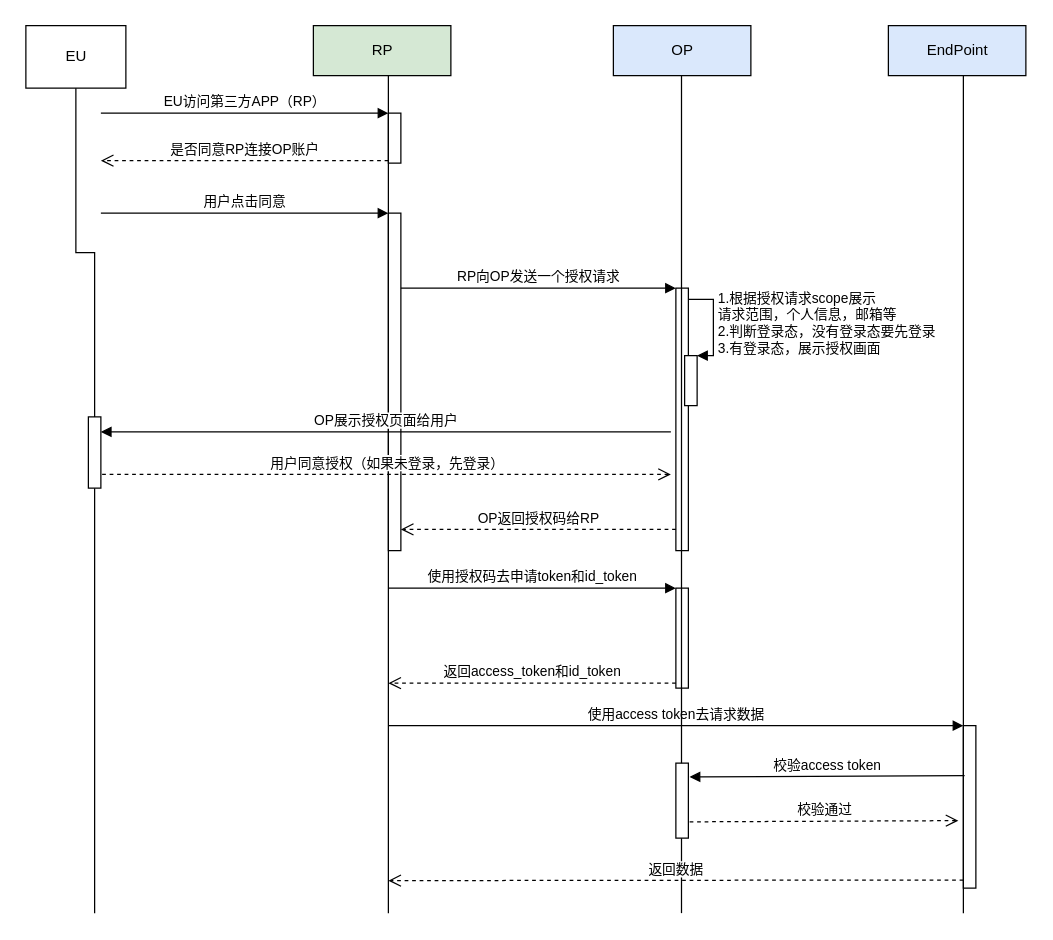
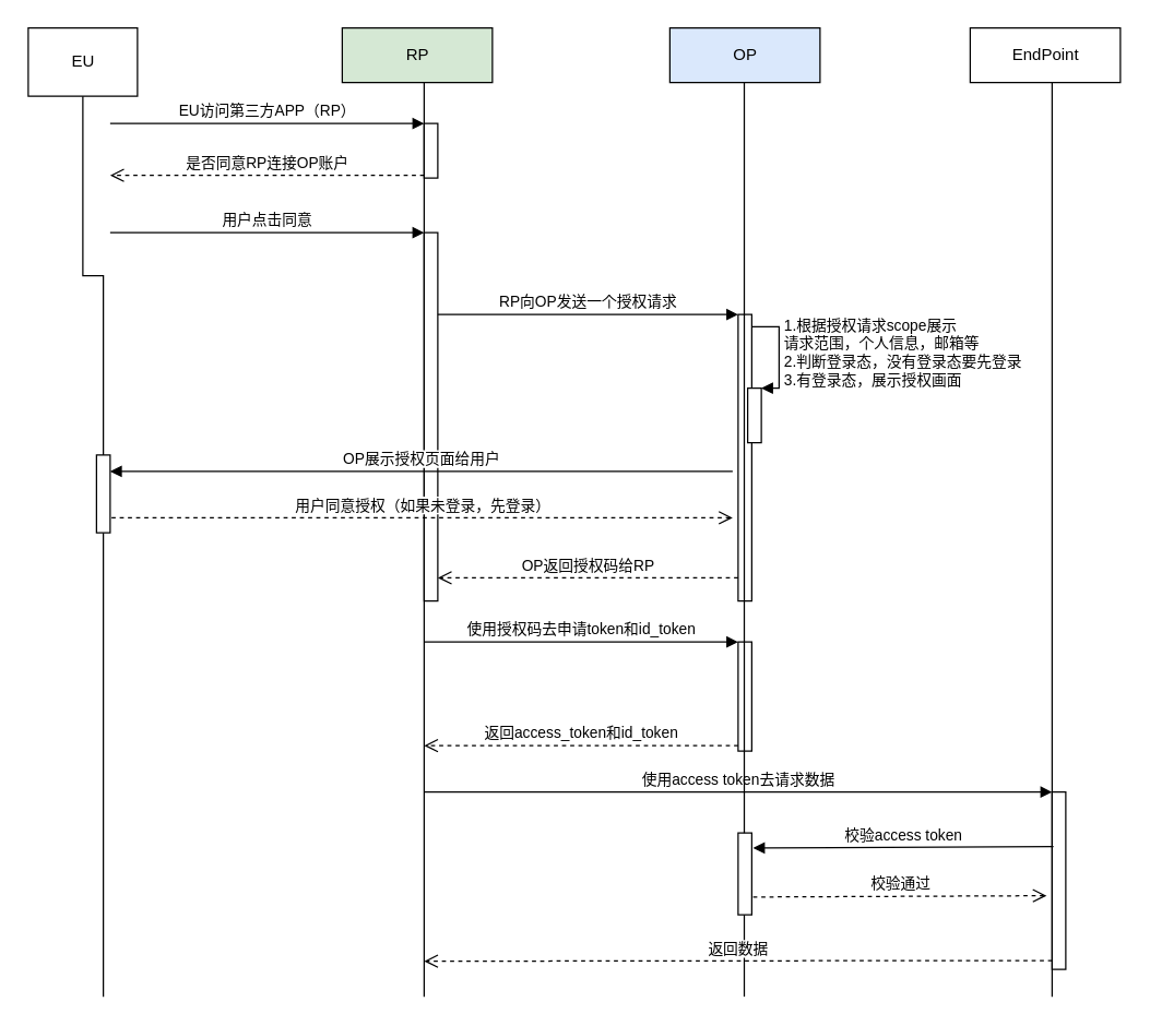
- <mxCell id="6" value="EndPoint" style="html=1;fillColor=#dae8fc;" vertex="1" parent="1"><mxGeometry x="710" y="20" width="110" height="40" as="geometry" /></mxCell>
+ <mxCell id="6" value="EndPoint" style="html=1;" vertex="1" parent="1"><mxGeometry x="710" y="20" width="110" height="40" as="geometry" /></mxCell>
